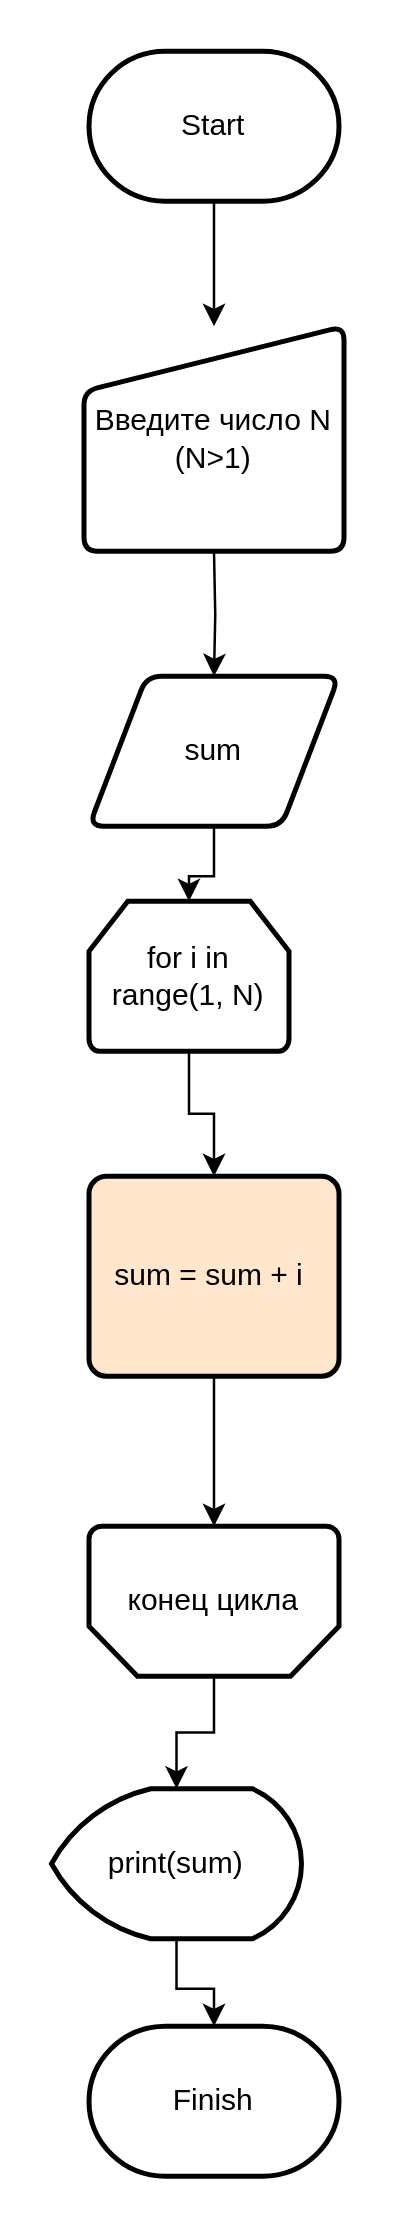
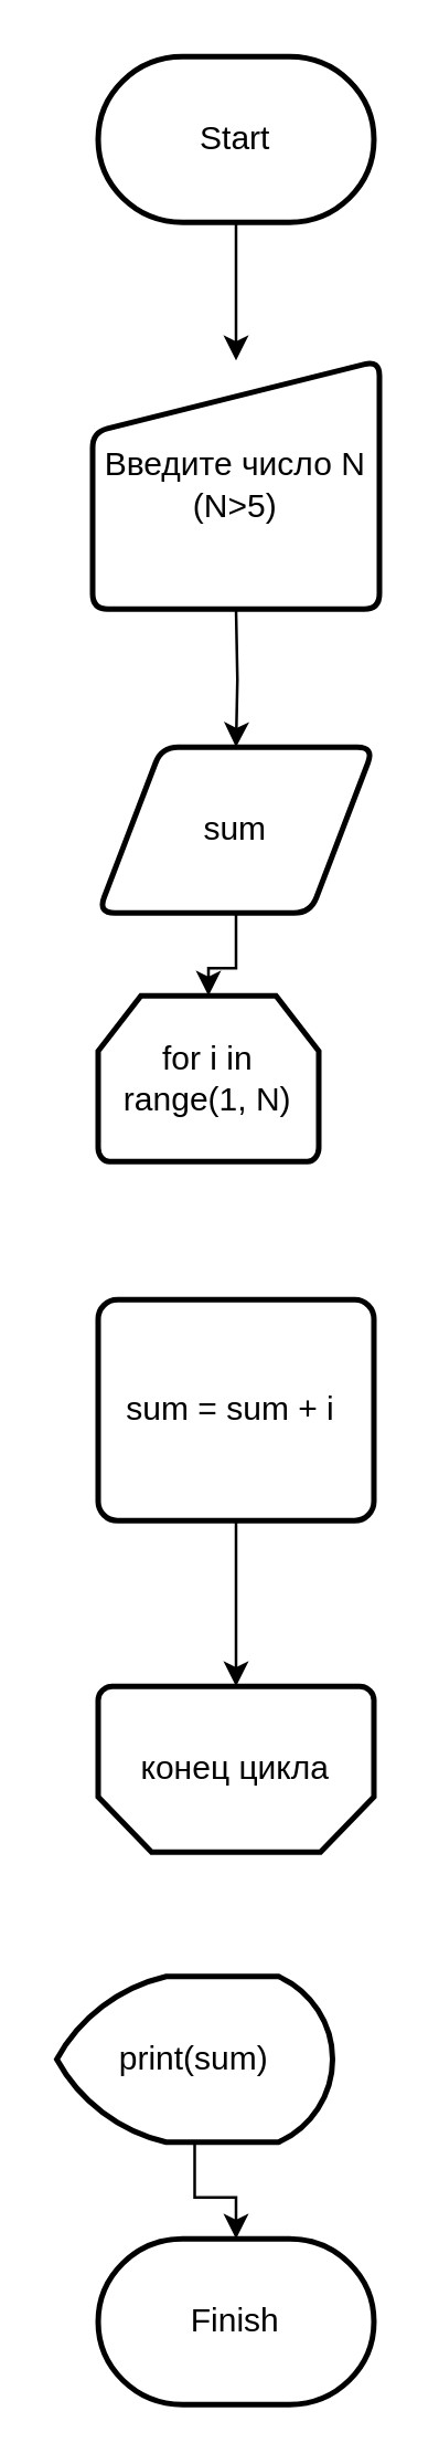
- <mxCell id="2" value="Введите число N&lt;div&gt;(N&amp;gt;1)&lt;/div&gt;" style="html=1;strokeWidth=2;shape=manualInput;whiteSpace=wrap;rounded=1;size=26;arcSize=11;" vertex="1" parent="1"><mxGeometry x="33" y="130" width="104" height="90" as="geometry" /></mxCell>
+ <mxCell id="2" value="Введите число N&lt;div&gt;(N&amp;gt;5)&lt;/div&gt;" style="html=1;strokeWidth=2;shape=manualInput;whiteSpace=wrap;rounded=1;size=26;arcSize=11;" vertex="1" parent="1"><mxGeometry x="33" y="130" width="104" height="90" as="geometry" /></mxCell>
- <mxCell id="6" style="edgeStyle=orthogonalEdgeStyle;rounded=0;orthogonalLoop=1;jettySize=auto;html=1;entryX=0.5;entryY=0;entryDx=0;entryDy=0;" edge="1" parent="1" source="7" target="8"><mxGeometry relative="1" as="geometry" /></mxCell>
- <mxCell id="8" value="sum = sum + i&amp;nbsp;" style="rounded=1;whiteSpace=wrap;html=1;absoluteArcSize=1;arcSize=14;strokeWidth=2;fillColor=#ffe6cc;" vertex="1" parent="1"><mxGeometry x="35" y="470" width="100" height="80" as="geometry" /></mxCell>
+ <mxCell id="8" value="sum = sum + i&amp;nbsp;" style="rounded=1;whiteSpace=wrap;html=1;absoluteArcSize=1;arcSize=14;strokeWidth=2;" vertex="1" parent="1"><mxGeometry x="35" y="470" width="100" height="80" as="geometry" /></mxCell>
- <mxCell id="14" style="edgeStyle=orthogonalEdgeStyle;rounded=0;orthogonalLoop=1;jettySize=auto;html=1;entryX=0.5;entryY=0;entryDx=0;entryDy=0;entryPerimeter=0;" edge="1" parent="1" source="11" target="13"><mxGeometry relative="1" as="geometry" /></mxCell>
